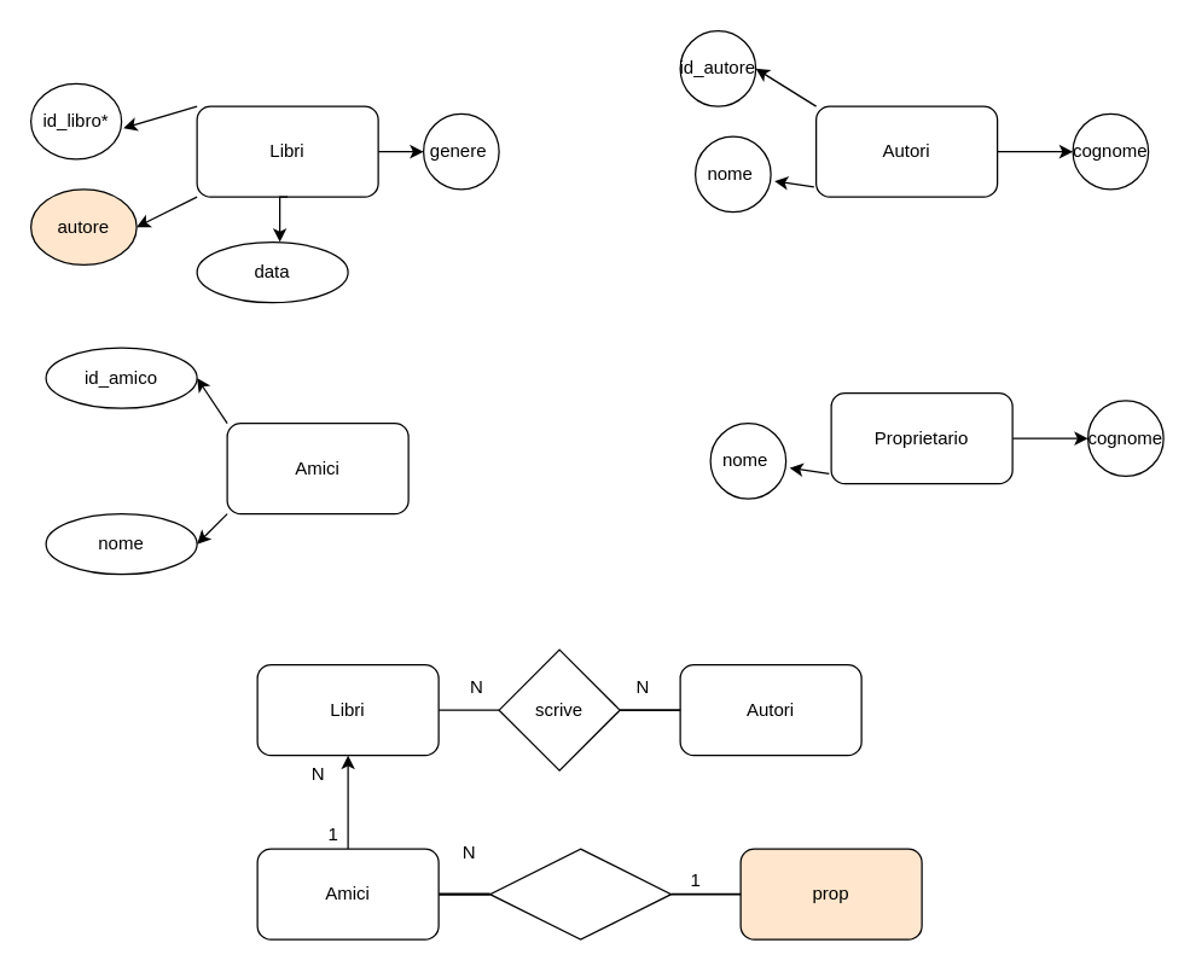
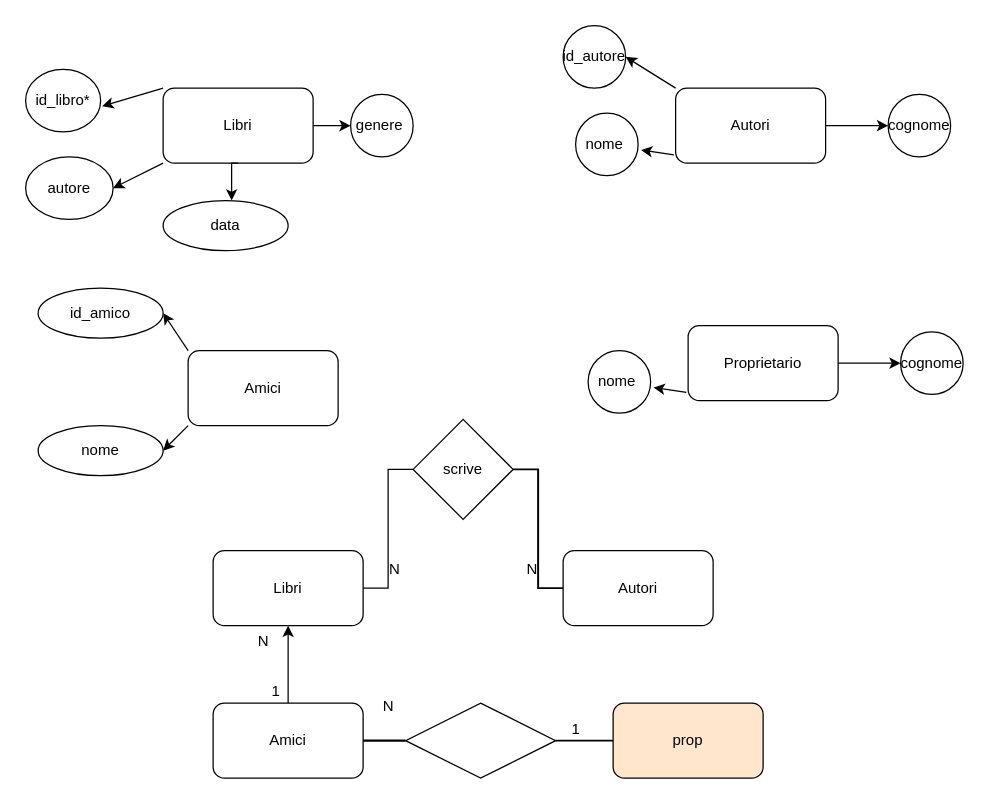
- <mxCell id="6" value="autore" style="ellipse;whiteSpace=wrap;html=1;fillColor=#ffe6cc;" vertex="1" parent="1"><mxGeometry x="20" y="125" width="70" height="50" as="geometry" /></mxCell>
+ <mxCell id="6" value="autore" style="ellipse;whiteSpace=wrap;html=1;" vertex="1" parent="1"><mxGeometry x="20" y="125" width="70" height="50" as="geometry" /></mxCell>
- <mxCell id="29" value="scrive" style="rhombus;whiteSpace=wrap;html=1;" vertex="1" parent="1"><mxGeometry x="330" y="430" width="80" height="80" as="geometry" /></mxCell>
+ <mxCell id="29" value="scrive" style="rhombus;whiteSpace=wrap;html=1;" vertex="1" parent="1"><mxGeometry x="330" y="335" width="80" height="80" as="geometry" /></mxCell>
